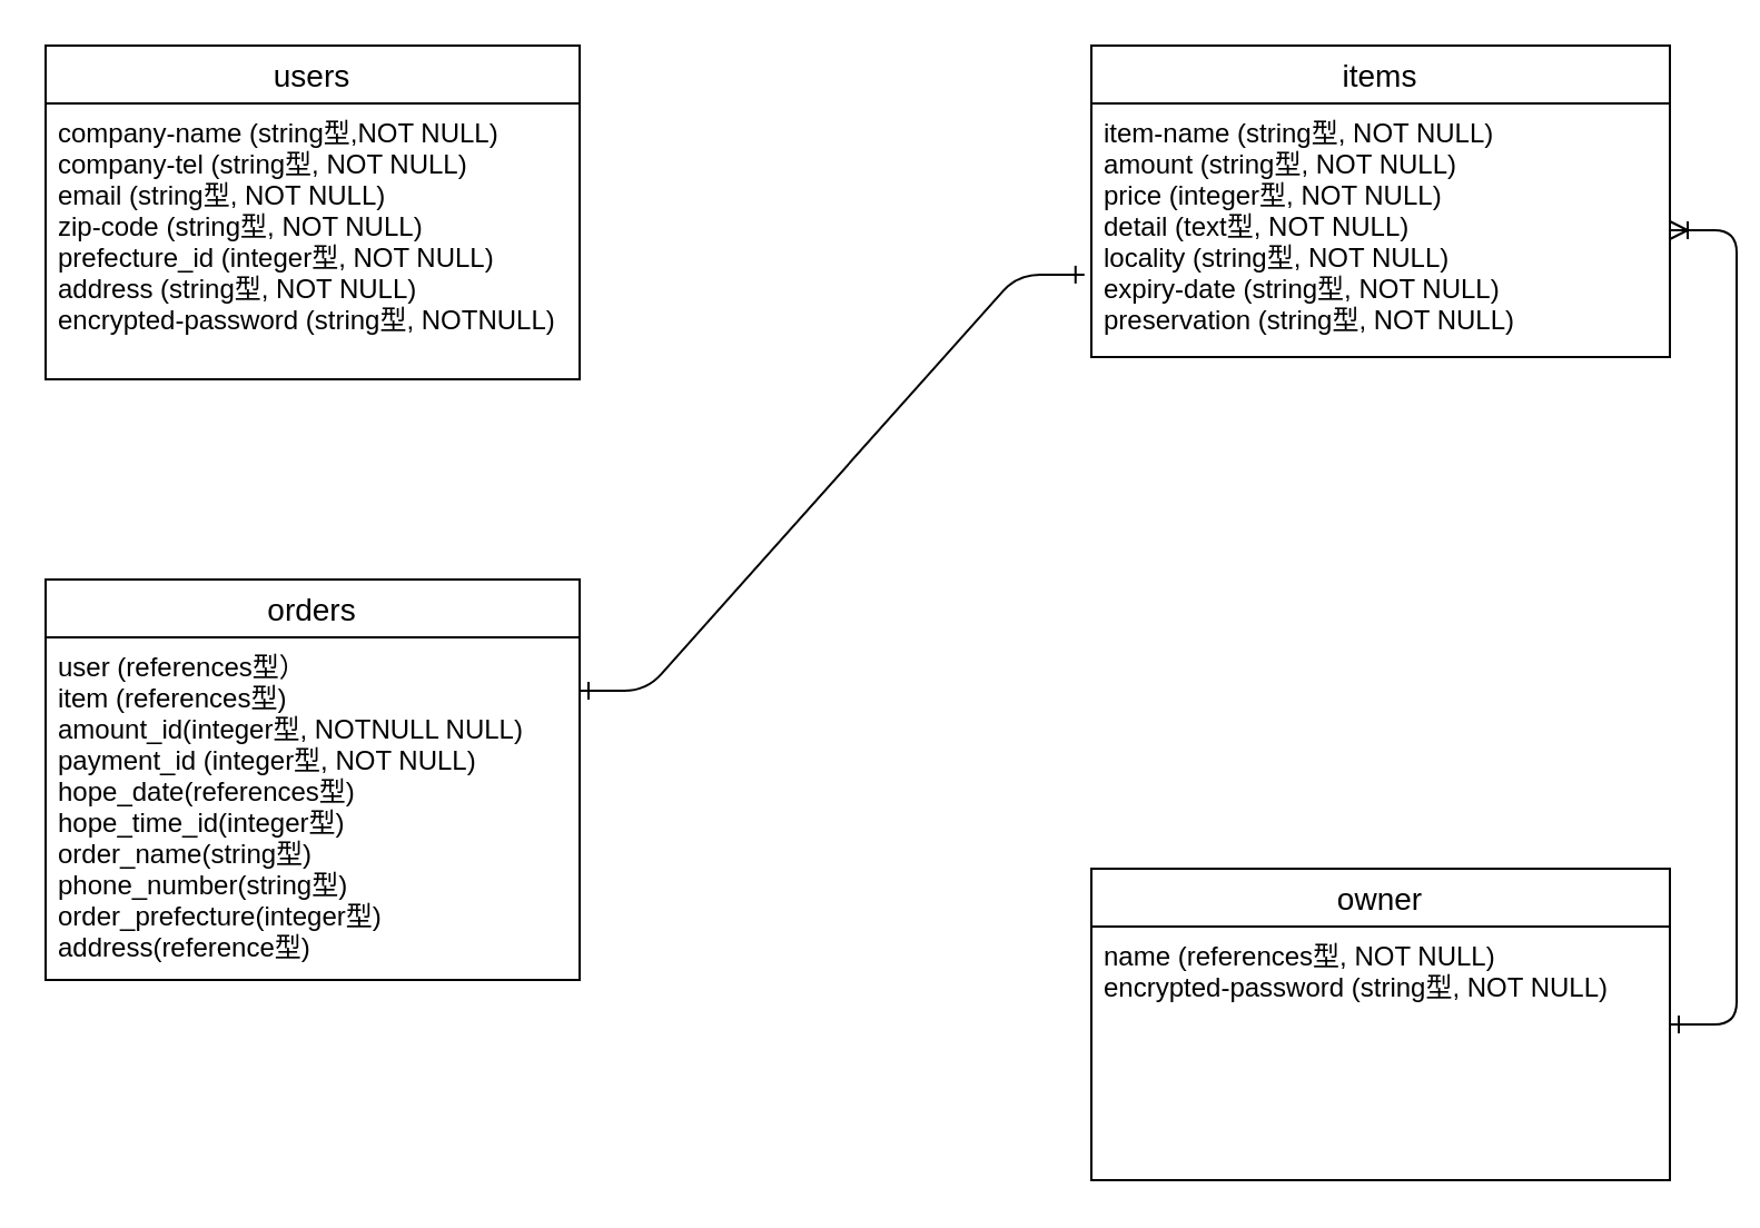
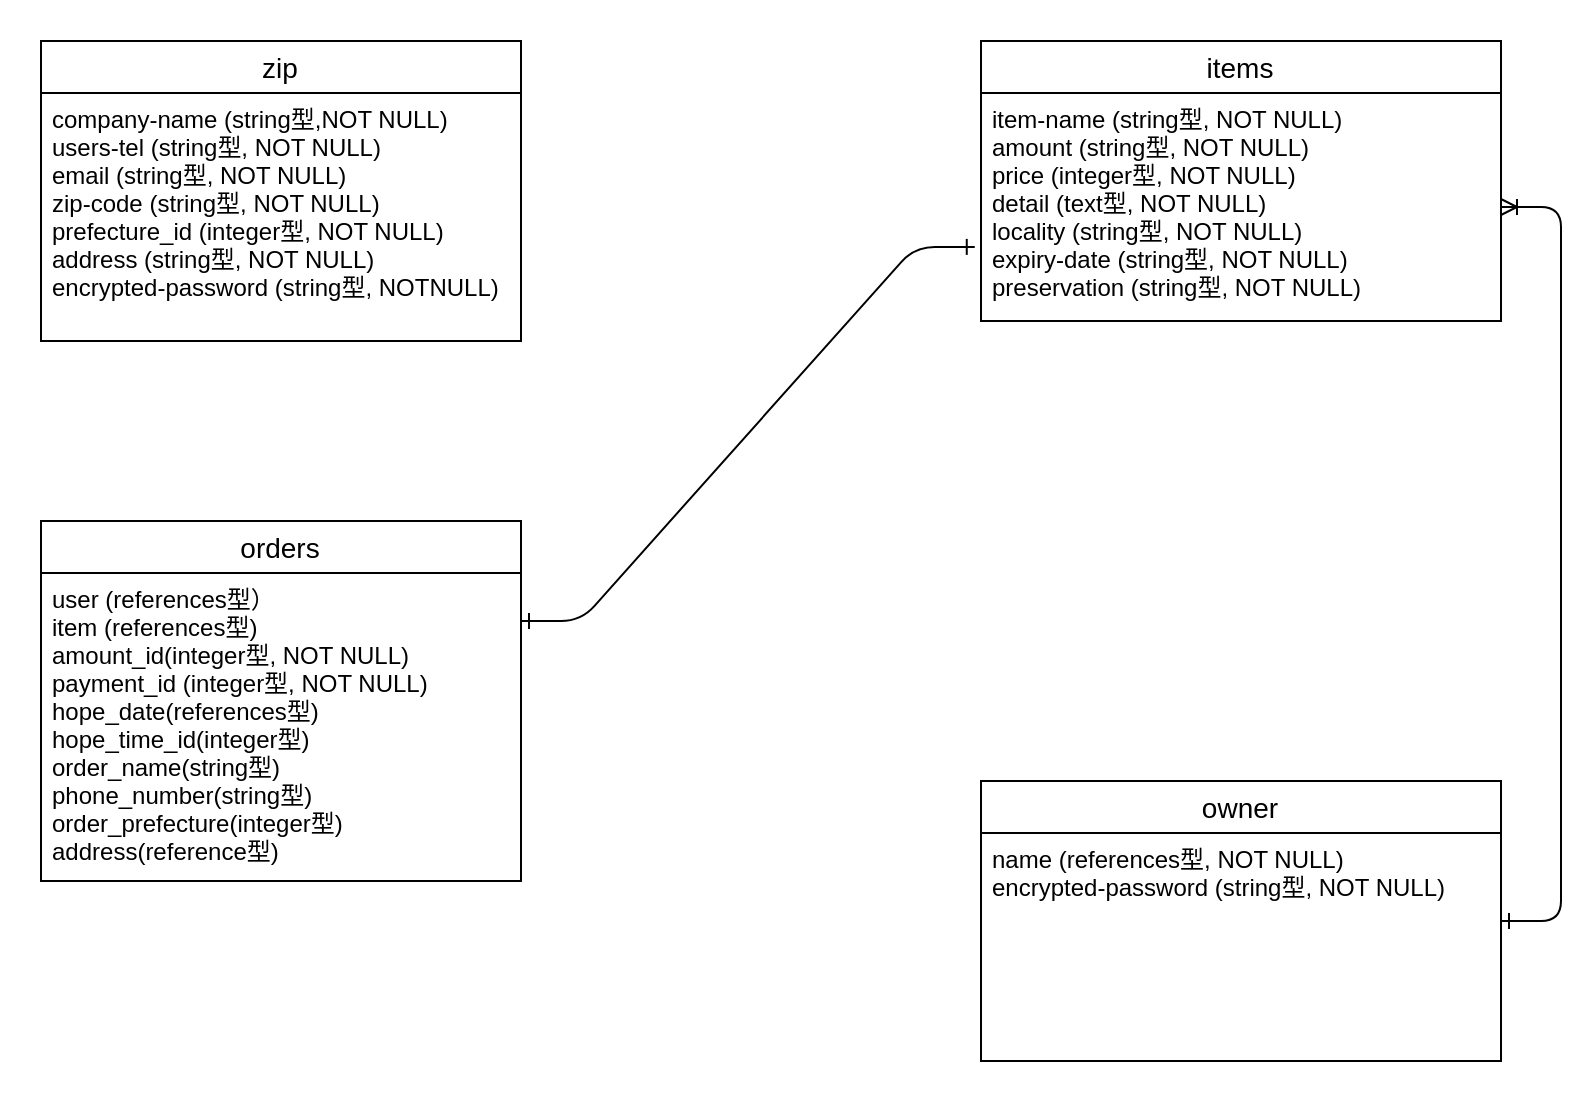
- <mxCell id="2" value="users" style="swimlane;fontStyle=0;childLayout=stackLayout;horizontal=1;startSize=26;horizontalStack=0;resizeParent=1;resizeParentMax=0;resizeLast=0;collapsible=1;marginBottom=0;align=center;fontSize=14;" parent="1" vertex="1"><mxGeometry x="20" y="20" width="240" height="150" as="geometry" /></mxCell>
+ <mxCell id="2" value="zip" style="swimlane;fontStyle=0;childLayout=stackLayout;horizontal=1;startSize=26;horizontalStack=0;resizeParent=1;resizeParentMax=0;resizeLast=0;collapsible=1;marginBottom=0;align=center;fontSize=14;" parent="1" vertex="1"><mxGeometry x="20" y="20" width="240" height="150" as="geometry" /></mxCell>
- <mxCell id="3" value="company-name (string型,NOT NULL)&#10;company-tel (string型, NOT NULL)&#10;email (string型, NOT NULL)&#10;zip-code (string型, NOT NULL)&#10;prefecture_id (integer型, NOT NULL)&#10;address (string型, NOT NULL)&#10;encrypted-password (string型, NOTNULL)" style="text;strokeColor=none;fillColor=none;spacingLeft=4;spacingRight=4;overflow=hidden;rotatable=0;points=[[0,0.5],[1,0.5]];portConstraint=eastwest;fontSize=12;" parent="2" vertex="1"><mxGeometry y="26" width="240" height="124" as="geometry" /></mxCell>
+ <mxCell id="3" value="company-name (string型,NOT NULL)&#10;users-tel (string型, NOT NULL)&#10;email (string型, NOT NULL)&#10;zip-code (string型, NOT NULL)&#10;prefecture_id (integer型, NOT NULL)&#10;address (string型, NOT NULL)&#10;encrypted-password (string型, NOTNULL)" style="text;strokeColor=none;fillColor=none;spacingLeft=4;spacingRight=4;overflow=hidden;rotatable=0;points=[[0,0.5],[1,0.5]];portConstraint=eastwest;fontSize=12;" parent="2" vertex="1"><mxGeometry y="26" width="240" height="124" as="geometry" /></mxCell>
- <mxCell id="7" value="user (references型）&#10;item (references型)&#10;amount_id(integer型, NOTNULL NULL)&#10;payment_id (integer型, NOT NULL)&#10;hope_date(references型)&#10;hope_time_id(integer型)&#10;order_name(string型)&#10;phone_number(string型)&#10;order_prefecture(integer型)&#10;address(reference型)" style="text;strokeColor=none;fillColor=none;spacingLeft=4;spacingRight=4;overflow=hidden;rotatable=0;points=[[0,0.5],[1,0.5]];portConstraint=eastwest;fontSize=12;" parent="6" vertex="1"><mxGeometry y="26" width="240" height="154" as="geometry" /></mxCell>
+ <mxCell id="7" value="user (references型）&#10;item (references型)&#10;amount_id(integer型, NOT NULL)&#10;payment_id (integer型, NOT NULL)&#10;hope_date(references型)&#10;hope_time_id(integer型)&#10;order_name(string型)&#10;phone_number(string型)&#10;order_prefecture(integer型)&#10;address(reference型)" style="text;strokeColor=none;fillColor=none;spacingLeft=4;spacingRight=4;overflow=hidden;rotatable=0;points=[[0,0.5],[1,0.5]];portConstraint=eastwest;fontSize=12;" parent="6" vertex="1"><mxGeometry y="26" width="240" height="154" as="geometry" /></mxCell>
